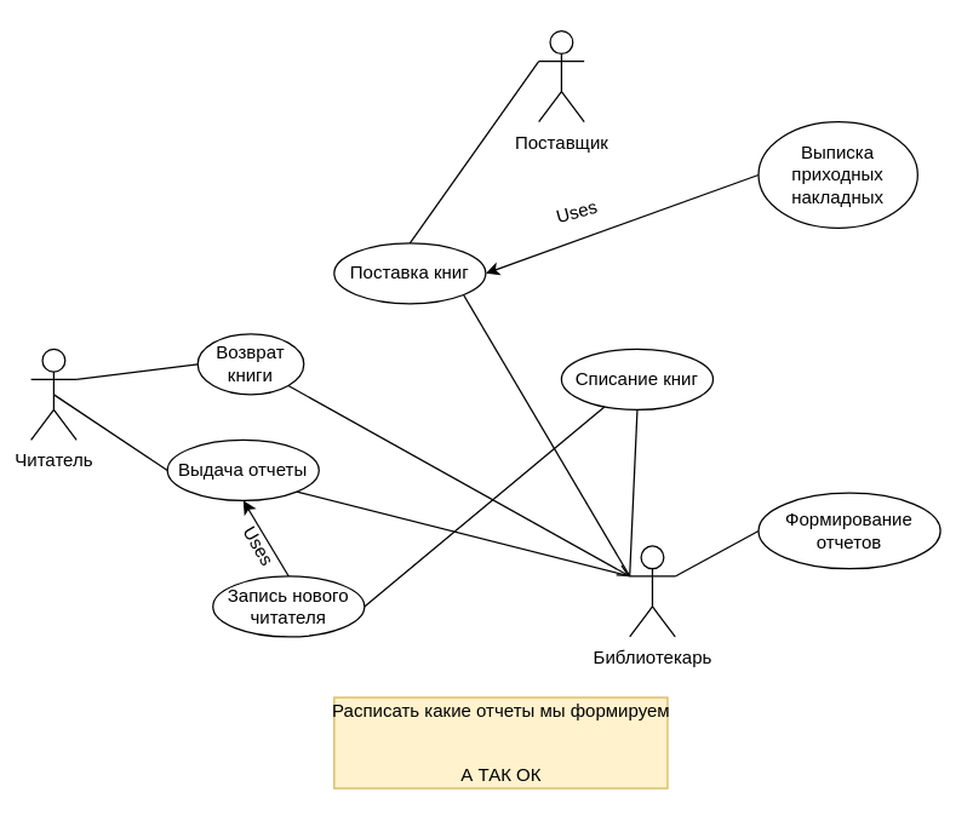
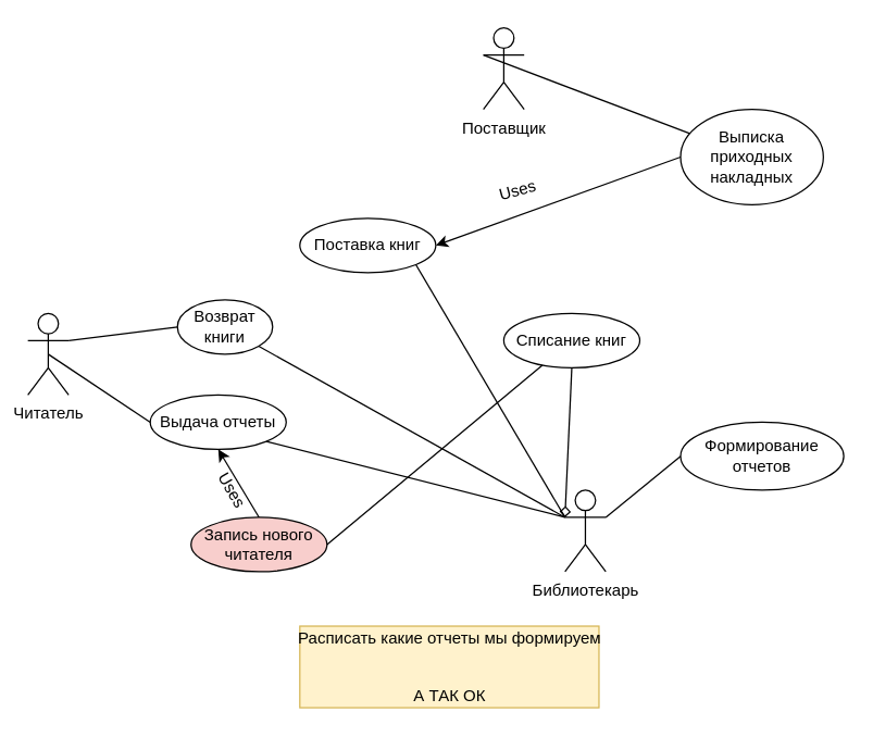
- <mxCell id="21" style="edgeStyle=none;rounded=0;orthogonalLoop=1;jettySize=auto;html=1;exitX=0;exitY=0.333;exitDx=0;exitDy=0;exitPerimeter=0;entryX=0.5;entryY=0;entryDx=0;entryDy=0;endArrow=none;endFill=0;" parent="1" source="22" target="9" edge="1"><mxGeometry relative="1" as="geometry" /></mxCell>
+ <mxCell id="21" style="edgeStyle=none;rounded=0;orthogonalLoop=1;jettySize=auto;html=1;exitX=0;exitY=0.333;exitDx=0;exitDy=0;exitPerimeter=0;endArrow=none;endFill=0;" parent="1" source="22" target="24" edge="1"><mxGeometry relative="1" as="geometry" /></mxCell>
- <mxCell id="23" value="Формирование отчетов" style="ellipse;whiteSpace=wrap;html=1;" parent="1" vertex="1"><mxGeometry x="500" y="325" width="120" height="50" as="geometry" /></mxCell>
+ <mxCell id="23" value="Формирование отчетов" style="ellipse;whiteSpace=wrap;html=1;" parent="1" vertex="1"><mxGeometry x="500" y="310" width="120" height="50" as="geometry" /></mxCell>
- <mxCell id="10" style="edgeStyle=none;rounded=0;jumpStyle=arc;orthogonalLoop=1;jettySize=auto;html=1;exitX=0.5;exitY=1;exitDx=0;exitDy=0;entryX=0;entryY=0.333;entryDx=0;entryDy=0;entryPerimeter=0;endArrow=none;endFill=0;" parent="1" source="11" target="15" edge="1"><mxGeometry relative="1" as="geometry" /></mxCell>
+ <mxCell id="10" style="edgeStyle=none;rounded=0;jumpStyle=arc;orthogonalLoop=1;jettySize=auto;html=1;exitX=0.5;exitY=1;exitDx=0;exitDy=0;entryX=0;entryY=0.333;entryDx=0;entryDy=0;entryPerimeter=0;endArrow=diamond;endFill=0;" parent="1" source="11" target="15" edge="1"><mxGeometry relative="1" as="geometry" /></mxCell>
- <mxCell id="2" style="edgeStyle=none;rounded=0;orthogonalLoop=1;jettySize=auto;html=1;exitX=1;exitY=1;exitDx=0;exitDy=0;entryX=0;entryY=0.333;entryDx=0;entryDy=0;entryPerimeter=0;endArrow=open;endFill=0;jumpStyle=arc;" parent="1" source="3" target="15" edge="1"><mxGeometry relative="1" as="geometry" /></mxCell>
+ <mxCell id="2" style="edgeStyle=none;rounded=0;orthogonalLoop=1;jettySize=auto;html=1;exitX=1;exitY=1;exitDx=0;exitDy=0;entryX=0;entryY=0.333;entryDx=0;entryDy=0;entryPerimeter=0;endArrow=none;endFill=0;jumpStyle=arc;" parent="1" source="3" target="15" edge="1"><mxGeometry relative="1" as="geometry" /></mxCell>
- <mxCell id="19" value="Запись нового читателя" style="ellipse;whiteSpace=wrap;html=1;" parent="1" vertex="1"><mxGeometry x="140" y="380" width="100" height="40" as="geometry" /></mxCell>
+ <mxCell id="19" value="Запись нового читателя" style="ellipse;whiteSpace=wrap;html=1;fillColor=#f8cecc;" parent="1" vertex="1"><mxGeometry x="140" y="380" width="100" height="40" as="geometry" /></mxCell>
